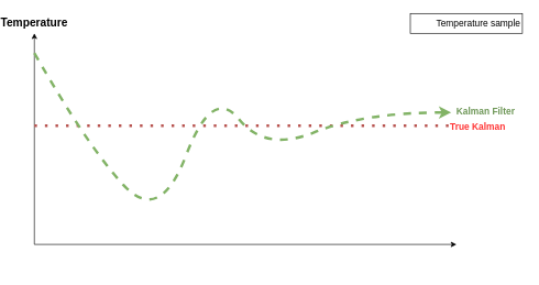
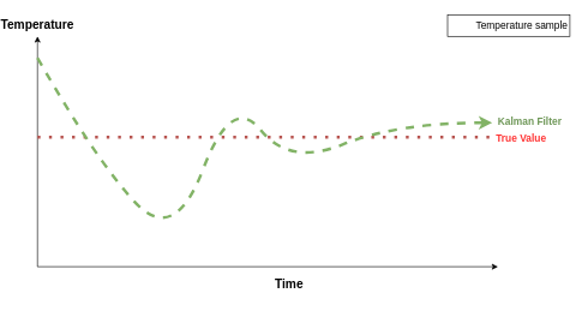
- <mxCell id="7" value="&lt;span style=&quot;&quot;&gt;&lt;font style=&quot;font-size: 14px&quot;&gt;True Kalman&lt;/font&gt;&lt;/span&gt;" style="text;html=1;strokeColor=none;fillColor=none;align=center;verticalAlign=middle;whiteSpace=wrap;rounded=0;fontStyle=1;fontSize=17;fontColor=#FF3333;" vertex="1" parent="1"><mxGeometry x="670" y="176" width="105" height="30" as="geometry" /></mxCell>
+ <mxCell id="7" value="&lt;span style=&quot;&quot;&gt;&lt;font style=&quot;font-size: 14px&quot;&gt;True Value&lt;/font&gt;&lt;/span&gt;" style="text;html=1;strokeColor=none;fillColor=none;align=center;verticalAlign=middle;whiteSpace=wrap;rounded=0;fontStyle=1;fontSize=17;fontColor=#FF3333;" vertex="1" parent="1"><mxGeometry x="670" y="176" width="105" height="30" as="geometry" /></mxCell>
+ <mxCell id="5" value="Time" style="text;html=1;strokeColor=none;fillColor=none;align=center;verticalAlign=middle;whiteSpace=wrap;rounded=0;fontStyle=1;fontSize=17;" vertex="1" parent="1"><mxGeometry x="370" y="380" width="60" height="30" as="geometry" /></mxCell>
